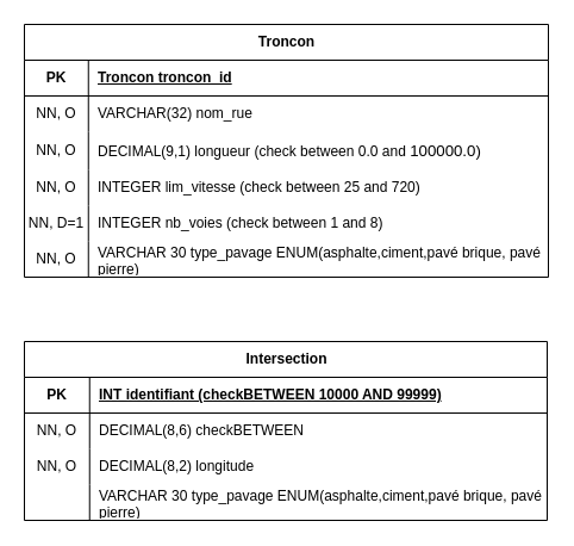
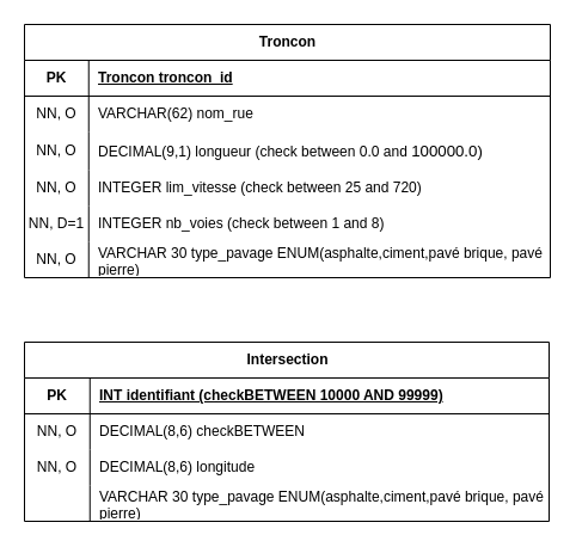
- <mxCell id="8" value="VARCHAR(32) nom_rue" style="shape=partialRectangle;connectable=0;fillColor=none;top=0;left=0;bottom=0;right=0;align=left;spacingLeft=6;overflow=hidden;whiteSpace=wrap;html=1;" vertex="1" parent="6"><mxGeometry x="53.75" width="386.25" height="30" as="geometry"><mxRectangle width="386.25" height="30" as="alternateBounds" /></mxGeometry></mxCell>
+ <mxCell id="8" value="VARCHAR(62) nom_rue" style="shape=partialRectangle;connectable=0;fillColor=none;top=0;left=0;bottom=0;right=0;align=left;spacingLeft=6;overflow=hidden;whiteSpace=wrap;html=1;" vertex="1" parent="6"><mxGeometry x="53.75" width="386.25" height="30" as="geometry"><mxRectangle width="386.25" height="30" as="alternateBounds" /></mxGeometry></mxCell>
- <mxCell id="30" value="DECIMAL(8,2) longitude " style="shape=partialRectangle;connectable=0;fillColor=none;top=0;left=0;bottom=0;right=0;align=left;spacingLeft=6;overflow=hidden;whiteSpace=wrap;html=1;" vertex="1" parent="28"><mxGeometry x="54.75" width="384.25" height="30" as="geometry"><mxRectangle width="384.25" height="30" as="alternateBounds" /></mxGeometry></mxCell>
+ <mxCell id="30" value="DECIMAL(8,6) longitude " style="shape=partialRectangle;connectable=0;fillColor=none;top=0;left=0;bottom=0;right=0;align=left;spacingLeft=6;overflow=hidden;whiteSpace=wrap;html=1;" vertex="1" parent="28"><mxGeometry x="54.75" width="384.25" height="30" as="geometry"><mxRectangle width="384.25" height="30" as="alternateBounds" /></mxGeometry></mxCell>
